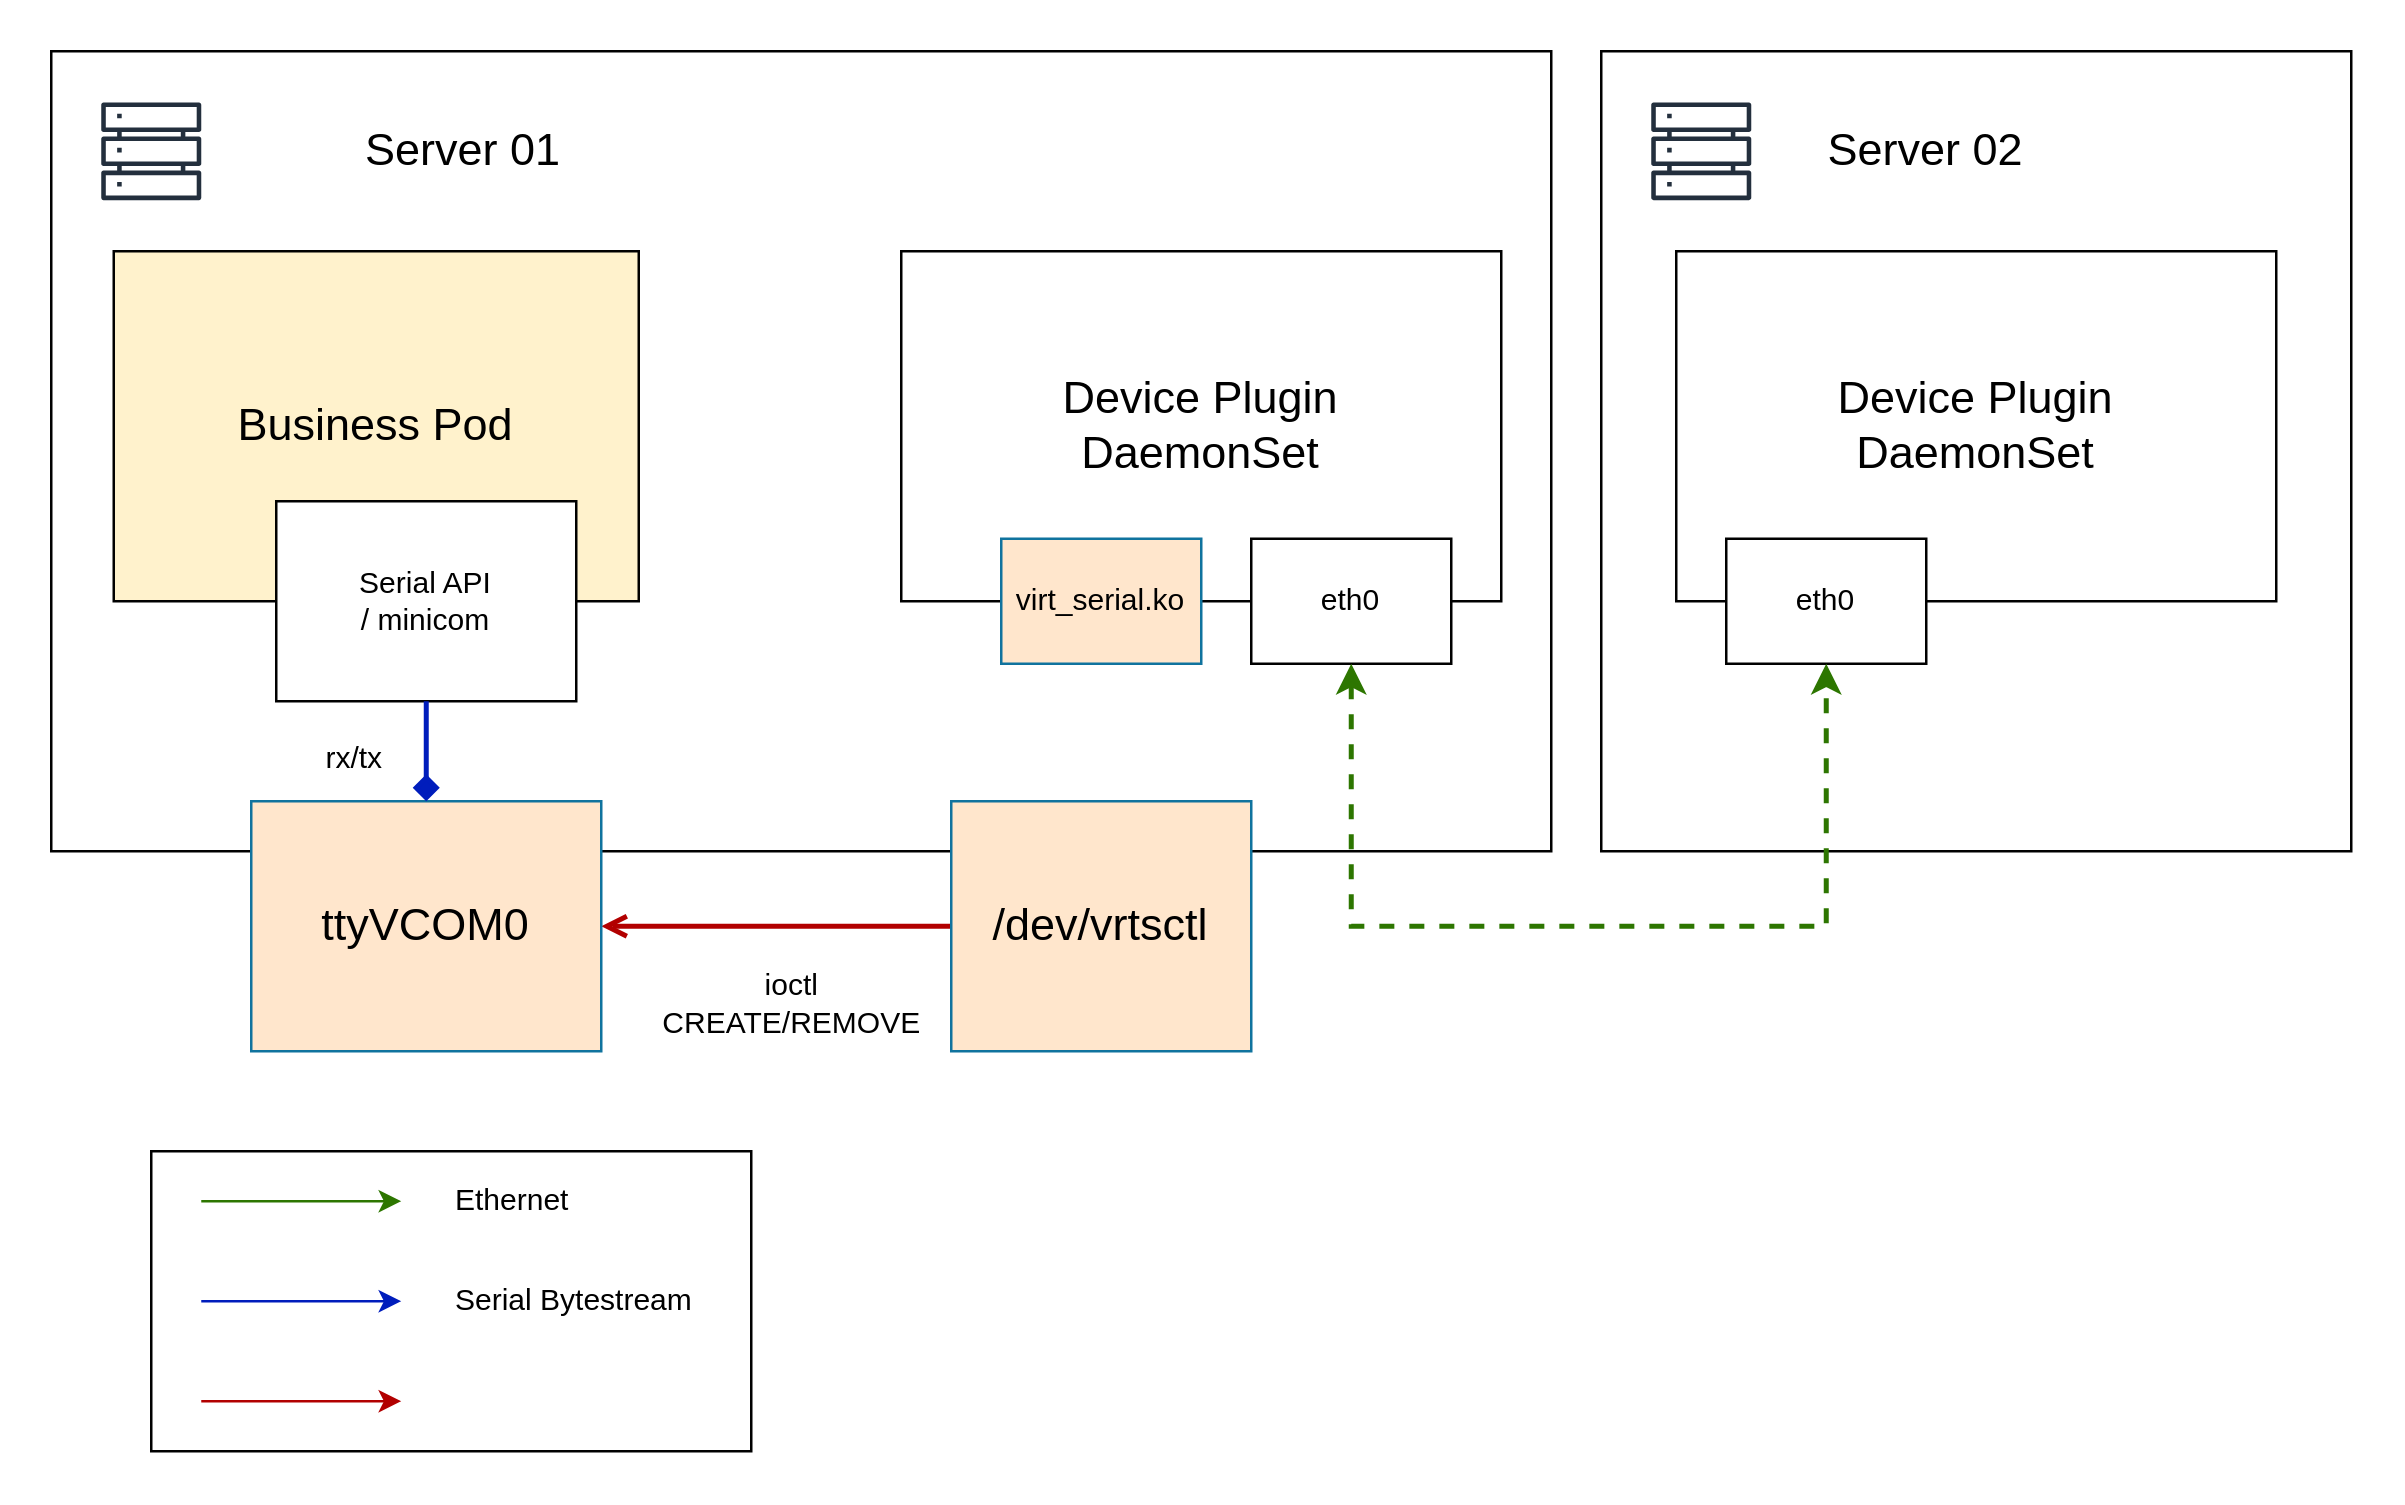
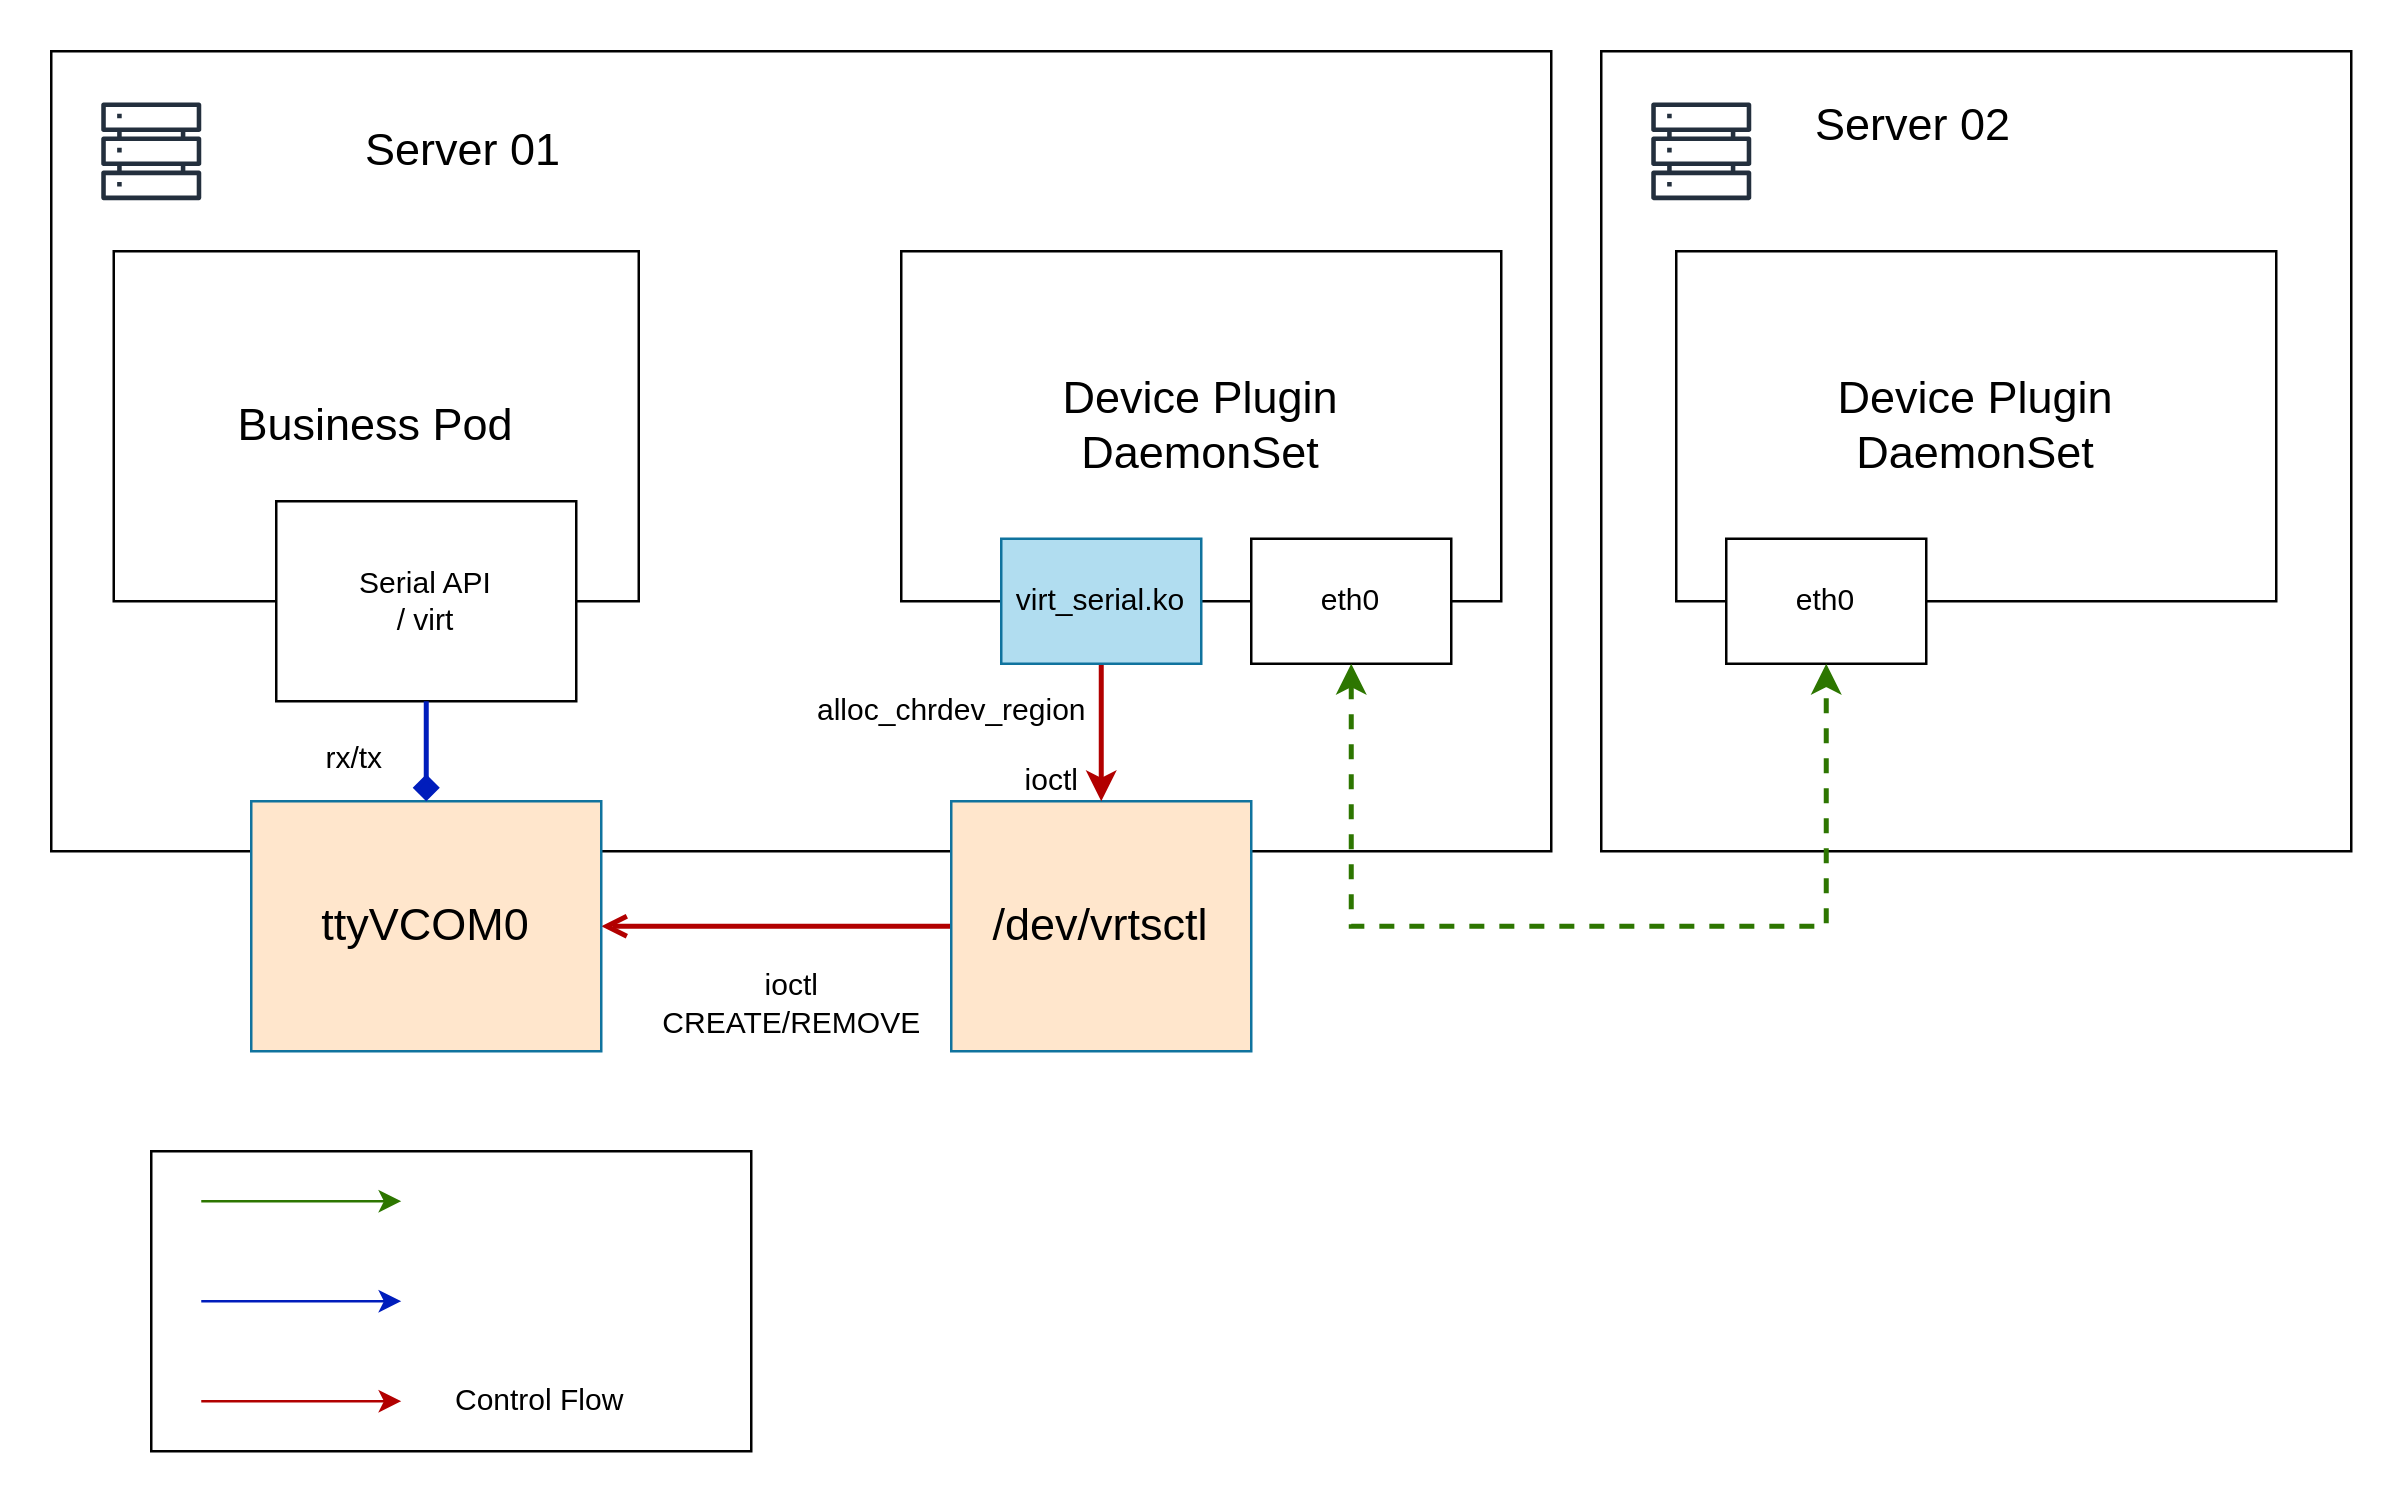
- <mxCell id="28" value="Server 02" style="text;html=1;strokeColor=none;fillColor=none;align=center;verticalAlign=middle;whiteSpace=wrap;rounded=0;fontSize=18;" vertex="1" parent="1"><mxGeometry x="720" y="40" width="100" height="40" as="geometry" /></mxCell>
+ <mxCell id="28" value="Server 02" style="text;html=1;strokeColor=none;fillColor=none;align=center;verticalAlign=middle;whiteSpace=wrap;rounded=0;fontSize=18;" vertex="1" parent="1"><mxGeometry x="715" y="30" width="100" height="40" as="geometry" /></mxCell>
- <mxCell id="18" value="Business Pod" style="rounded=0;whiteSpace=wrap;html=1;fontSize=18;fillColor=#fff2cc;" vertex="1" parent="1"><mxGeometry x="45" y="100" width="210" height="140" as="geometry" /></mxCell>
+ <mxCell id="18" value="Business Pod" style="rounded=0;whiteSpace=wrap;html=1;fontSize=18;" vertex="1" parent="1"><mxGeometry x="45" y="100" width="210" height="140" as="geometry" /></mxCell>
- <mxCell id="19" value="Serial API&lt;br style=&quot;font-size: 12px;&quot;&gt;/ minicom" style="rounded=0;whiteSpace=wrap;html=1;fontSize=12;" vertex="1" parent="1"><mxGeometry x="110" y="200" width="120" height="80" as="geometry" /></mxCell>
+ <mxCell id="19" value="Serial API&lt;br style=&quot;font-size: 12px;&quot;&gt;/ virt" style="rounded=0;whiteSpace=wrap;html=1;fontSize=12;" vertex="1" parent="1"><mxGeometry x="110" y="200" width="120" height="80" as="geometry" /></mxCell>
- <mxCell id="24" value="virt_serial.ko" style="rounded=0;whiteSpace=wrap;html=1;fillColor=#ffe6cc;strokeColor=#10739e;fontSize=12;" vertex="1" parent="1"><mxGeometry x="400" y="215" width="80" height="50" as="geometry" /></mxCell>
+ <mxCell id="24" value="virt_serial.ko" style="rounded=0;whiteSpace=wrap;html=1;fillColor=#b1ddf0;strokeColor=#10739e;fontSize=12;" vertex="1" parent="1"><mxGeometry x="400" y="215" width="80" height="50" as="geometry" /></mxCell>
+ <mxCell id="7" style="rounded=0;orthogonalLoop=1;jettySize=auto;html=1;fontSize=18;fillColor=#e51400;strokeColor=#B20000;entryX=0.5;entryY=0;entryDx=0;entryDy=0;strokeWidth=2;" edge="1" parent="1" source="24" target="6"><mxGeometry relative="1" as="geometry"><mxPoint x="480" y="422" as="targetPoint" /></mxGeometry></mxCell>
+ <mxCell id="8" value="ioctl" style="edgeLabel;html=1;align=center;verticalAlign=middle;resizable=0;points=[];fontSize=12;labelBackgroundColor=none;" vertex="1" connectable="0" parent="7"><mxGeometry x="-0.2" relative="1" as="geometry"><mxPoint x="-21" y="24" as="offset" /></mxGeometry></mxCell>
+ <mxCell id="9" value="alloc_chrdev_region" style="edgeLabel;html=1;align=center;verticalAlign=middle;resizable=0;points=[];fontSize=12;" vertex="1" connectable="0" parent="7"><mxGeometry x="-0.357" y="2" relative="1" as="geometry"><mxPoint x="-63" as="offset" /></mxGeometry></mxCell>
- <mxCell id="14" value="Ethernet" style="text;html=1;strokeColor=none;fillColor=none;align=left;verticalAlign=middle;whiteSpace=wrap;rounded=0;fontSize=12;" vertex="1" parent="1"><mxGeometry x="180" y="460" width="100" height="40" as="geometry" /></mxCell>
- <mxCell id="15" value="Serial Bytestream" style="text;html=1;strokeColor=none;fillColor=none;align=left;verticalAlign=middle;whiteSpace=wrap;rounded=0;fontSize=12;" vertex="1" parent="1"><mxGeometry x="180" y="500" width="100" height="40" as="geometry" /></mxCell>
+ <mxCell id="16" value="Control Flow" style="text;html=1;strokeColor=none;fillColor=none;align=left;verticalAlign=middle;whiteSpace=wrap;rounded=0;fontSize=12;" vertex="1" parent="1"><mxGeometry x="180" y="540" width="100" height="40" as="geometry" /></mxCell>
